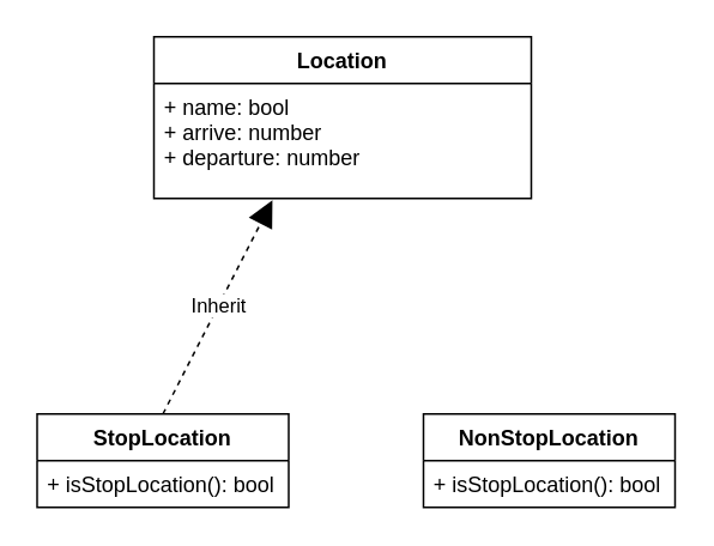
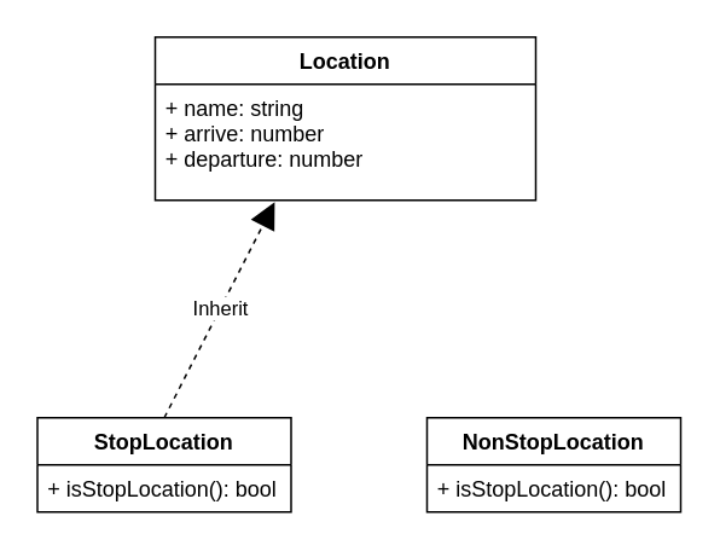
- <mxCell id="3" value="+ name: bool&#10;+ arrive: number&#10;+ departure: number" style="text;strokeColor=none;fillColor=none;align=left;verticalAlign=top;spacingLeft=4;spacingRight=4;overflow=hidden;rotatable=0;points=[[0,0.5],[1,0.5]];portConstraint=eastwest;" vertex="1" parent="2"><mxGeometry y="26" width="210" height="64" as="geometry" /></mxCell>
+ <mxCell id="3" value="+ name: string&#10;+ arrive: number&#10;+ departure: number" style="text;strokeColor=none;fillColor=none;align=left;verticalAlign=top;spacingLeft=4;spacingRight=4;overflow=hidden;rotatable=0;points=[[0,0.5],[1,0.5]];portConstraint=eastwest;" vertex="1" parent="2"><mxGeometry y="26" width="210" height="64" as="geometry" /></mxCell>
